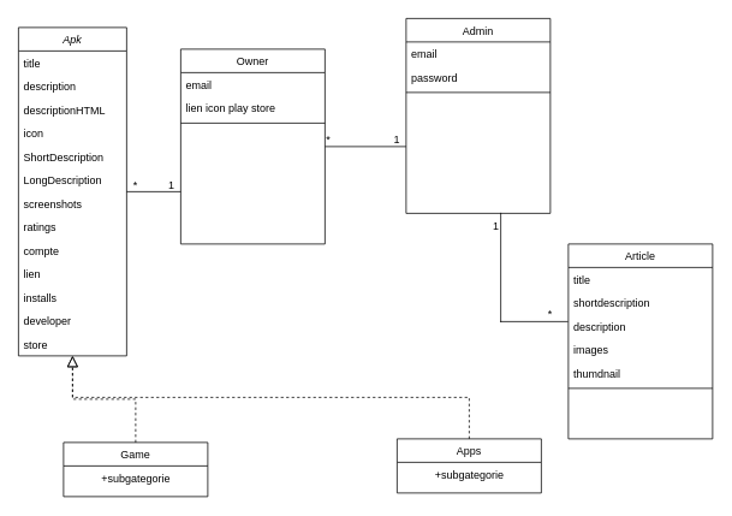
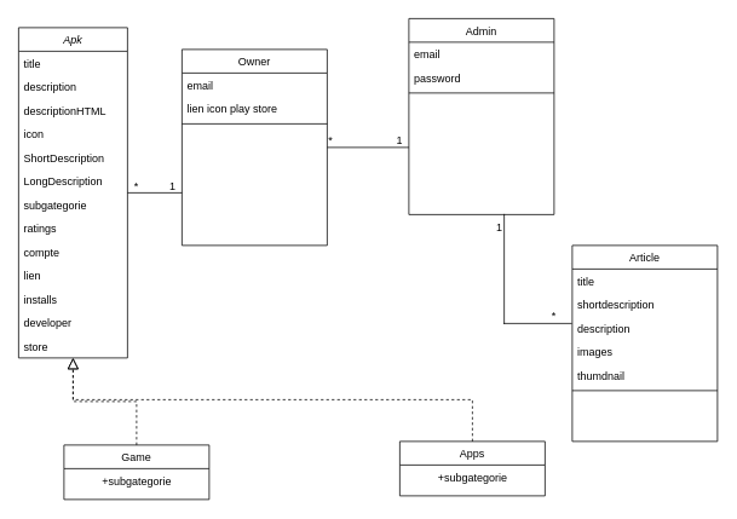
- <mxCell id="9" value="screenshots" style="text;align=left;verticalAlign=top;spacingLeft=4;spacingRight=4;overflow=hidden;rotatable=0;points=[[0,0.5],[1,0.5]];portConstraint=eastwest;rounded=0;shadow=0;html=0;" parent="2" vertex="1"><mxGeometry y="182" width="120" height="26" as="geometry" /></mxCell>
+ <mxCell id="9" value="subgategorie" style="text;align=left;verticalAlign=top;spacingLeft=4;spacingRight=4;overflow=hidden;rotatable=0;points=[[0,0.5],[1,0.5]];portConstraint=eastwest;rounded=0;shadow=0;html=0;" parent="2" vertex="1"><mxGeometry y="182" width="120" height="26" as="geometry" /></mxCell>
